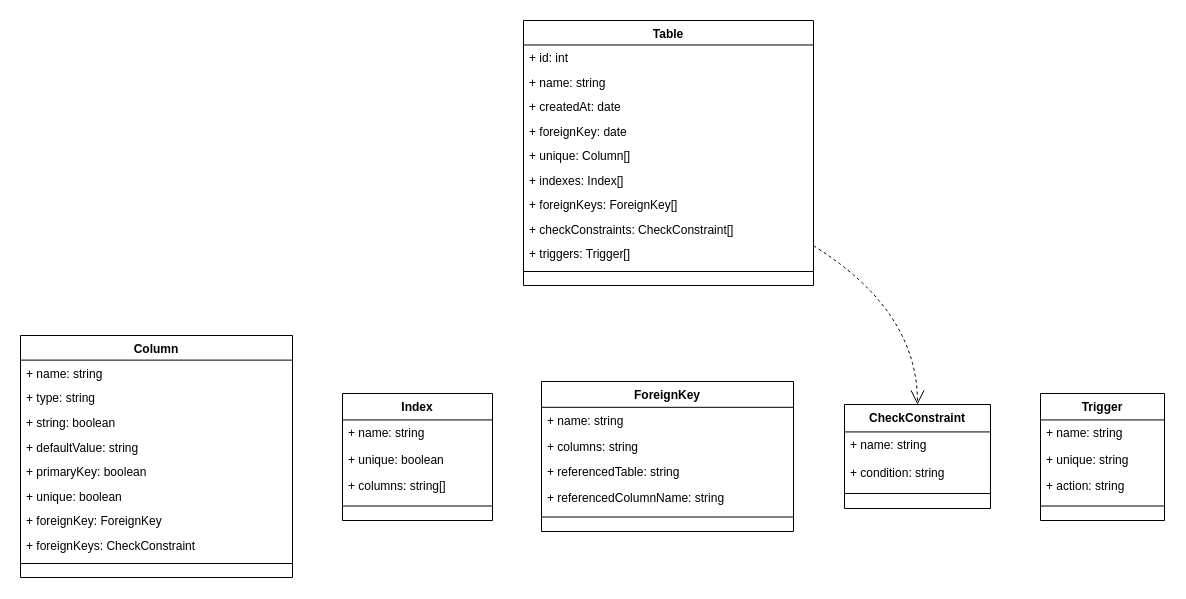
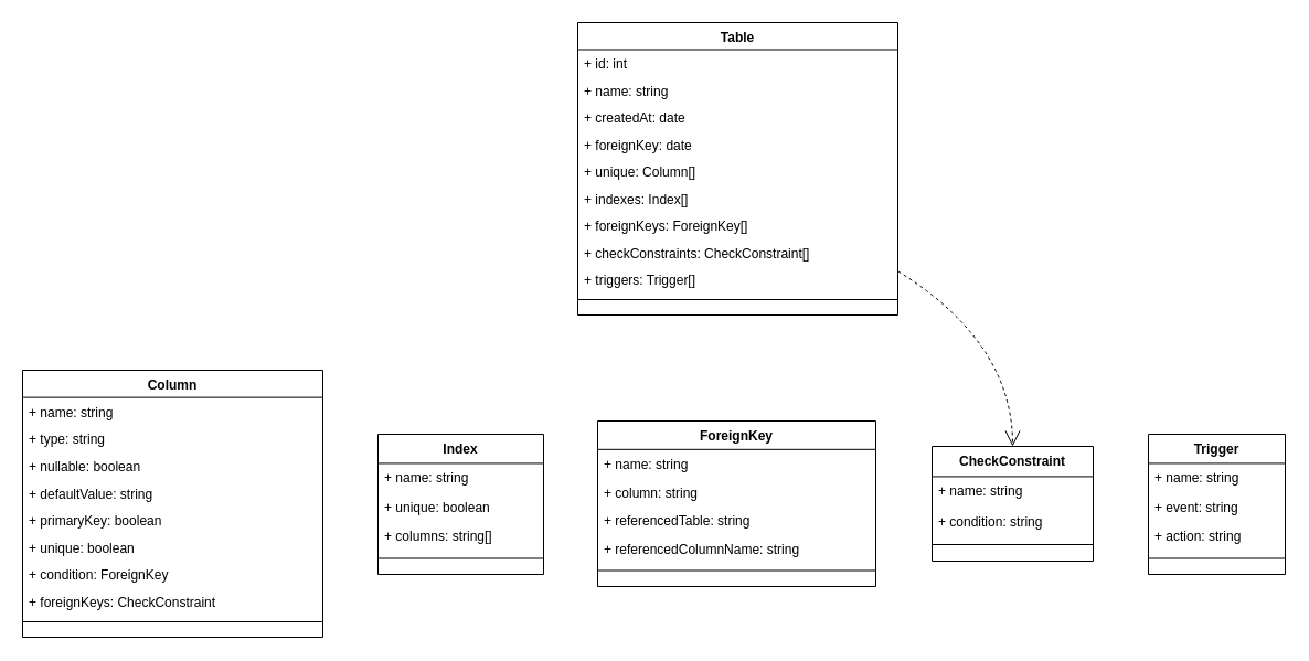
- <mxCell id="16" value="+ string: boolean" style="text;strokeColor=none;fillColor=none;align=left;verticalAlign=top;spacingLeft=4;spacingRight=4;overflow=hidden;rotatable=0;points=[[0,0.5],[1,0.5]];portConstraint=eastwest;" vertex="1" parent="13"><mxGeometry y="74" width="272" height="25" as="geometry" /></mxCell>
+ <mxCell id="16" value="+ nullable: boolean" style="text;strokeColor=none;fillColor=none;align=left;verticalAlign=top;spacingLeft=4;spacingRight=4;overflow=hidden;rotatable=0;points=[[0,0.5],[1,0.5]];portConstraint=eastwest;" vertex="1" parent="13"><mxGeometry y="74" width="272" height="25" as="geometry" /></mxCell>
- <mxCell id="30" value="+ columns: string" style="text;strokeColor=none;fillColor=none;align=left;verticalAlign=top;spacingLeft=4;spacingRight=4;overflow=hidden;rotatable=0;points=[[0,0.5],[1,0.5]];portConstraint=eastwest;" vertex="1" parent="28"><mxGeometry y="52" width="252" height="26" as="geometry" /></mxCell>
+ <mxCell id="30" value="+ column: string" style="text;strokeColor=none;fillColor=none;align=left;verticalAlign=top;spacingLeft=4;spacingRight=4;overflow=hidden;rotatable=0;points=[[0,0.5],[1,0.5]];portConstraint=eastwest;" vertex="1" parent="28"><mxGeometry y="52" width="252" height="26" as="geometry" /></mxCell>
- <mxCell id="40" value="+ unique: string" style="text;strokeColor=none;fillColor=none;align=left;verticalAlign=top;spacingLeft=4;spacingRight=4;overflow=hidden;rotatable=0;points=[[0,0.5],[1,0.5]];portConstraint=eastwest;" vertex="1" parent="38"><mxGeometry y="53" width="124" height="26" as="geometry" /></mxCell>
+ <mxCell id="40" value="+ event: string" style="text;strokeColor=none;fillColor=none;align=left;verticalAlign=top;spacingLeft=4;spacingRight=4;overflow=hidden;rotatable=0;points=[[0,0.5],[1,0.5]];portConstraint=eastwest;" vertex="1" parent="38"><mxGeometry y="53" width="124" height="26" as="geometry" /></mxCell>
- <mxCell id="20" value="+ foreignKey: ForeignKey" style="text;strokeColor=none;fillColor=none;align=left;verticalAlign=top;spacingLeft=4;spacingRight=4;overflow=hidden;rotatable=0;points=[[0,0.5],[1,0.5]];portConstraint=eastwest;" vertex="1" parent="13"><mxGeometry y="172" width="272" height="25" as="geometry" /></mxCell>
+ <mxCell id="20" value="+ condition: ForeignKey" style="text;strokeColor=none;fillColor=none;align=left;verticalAlign=top;spacingLeft=4;spacingRight=4;overflow=hidden;rotatable=0;points=[[0,0.5],[1,0.5]];portConstraint=eastwest;" vertex="1" parent="13"><mxGeometry y="172" width="272" height="25" as="geometry" /></mxCell>
